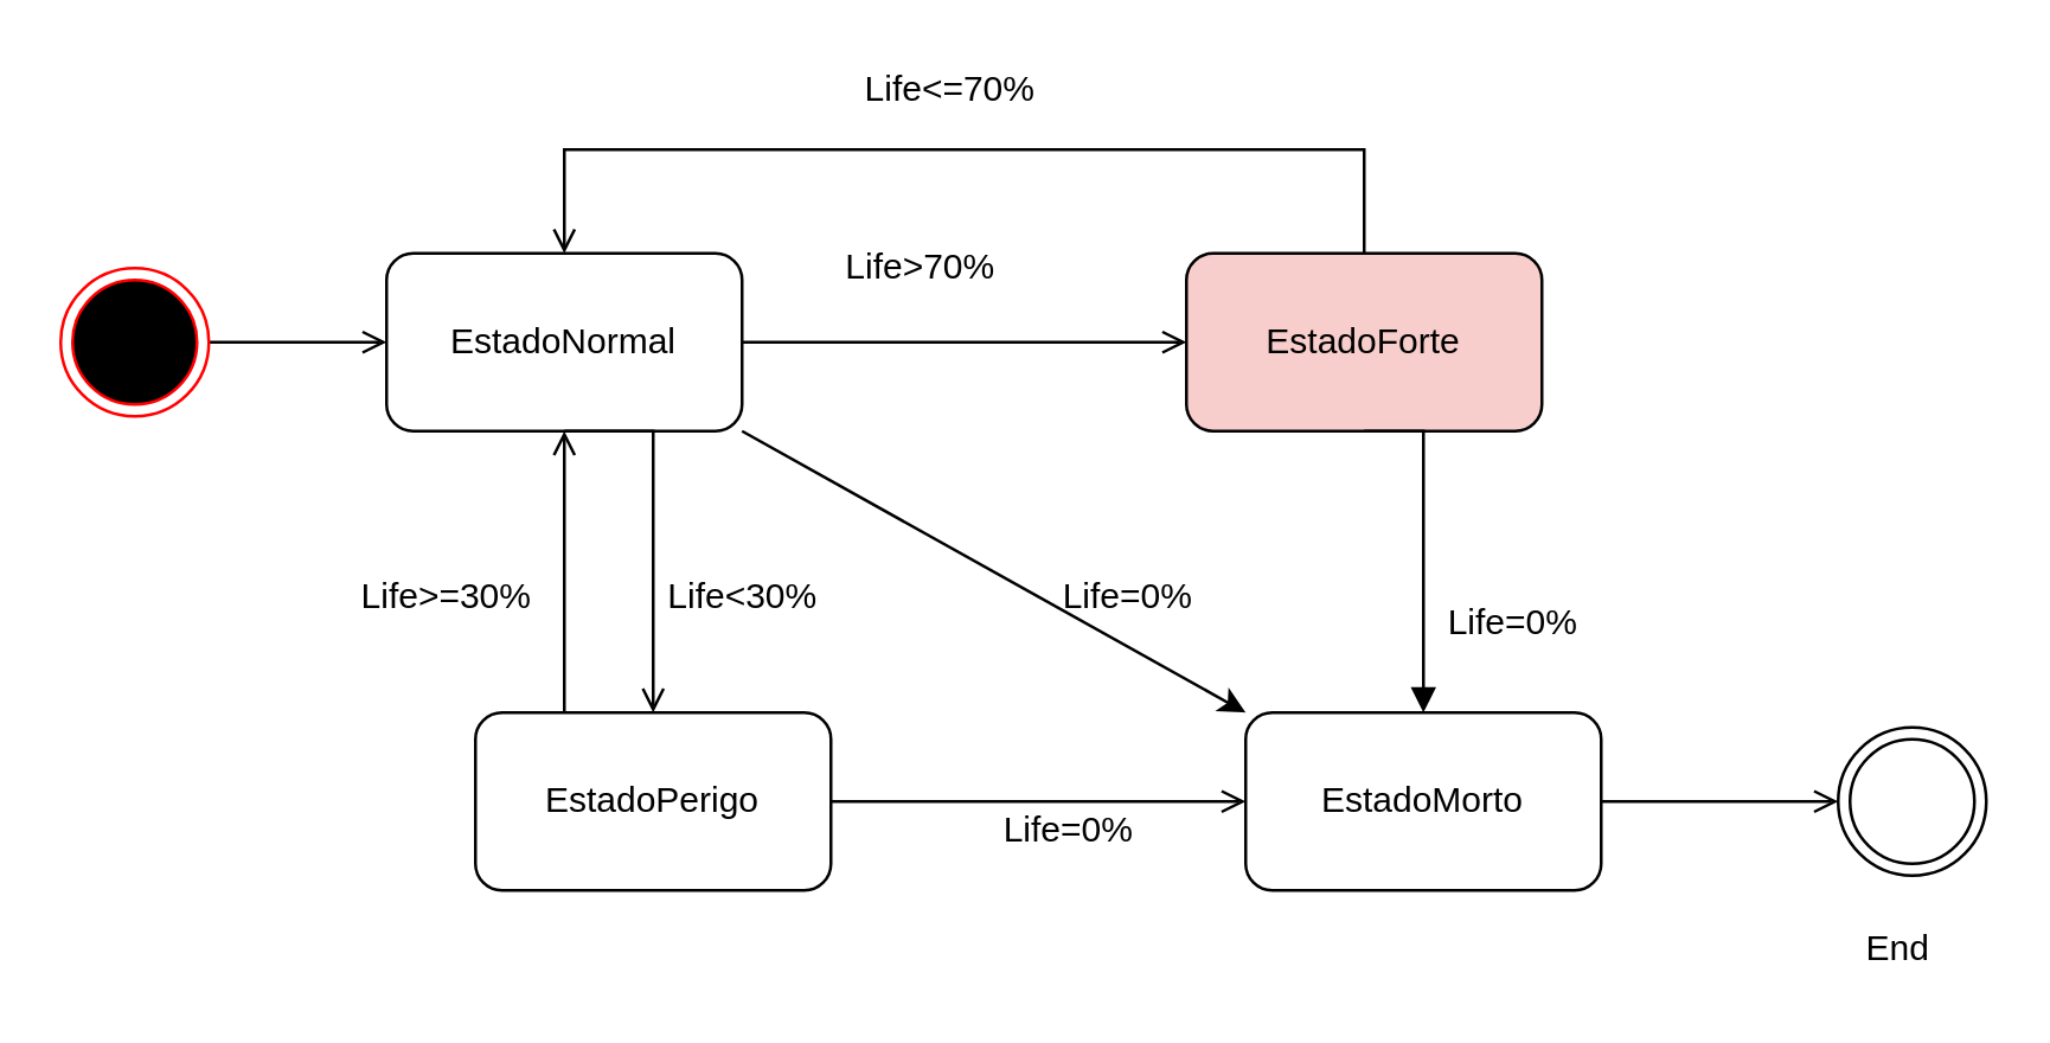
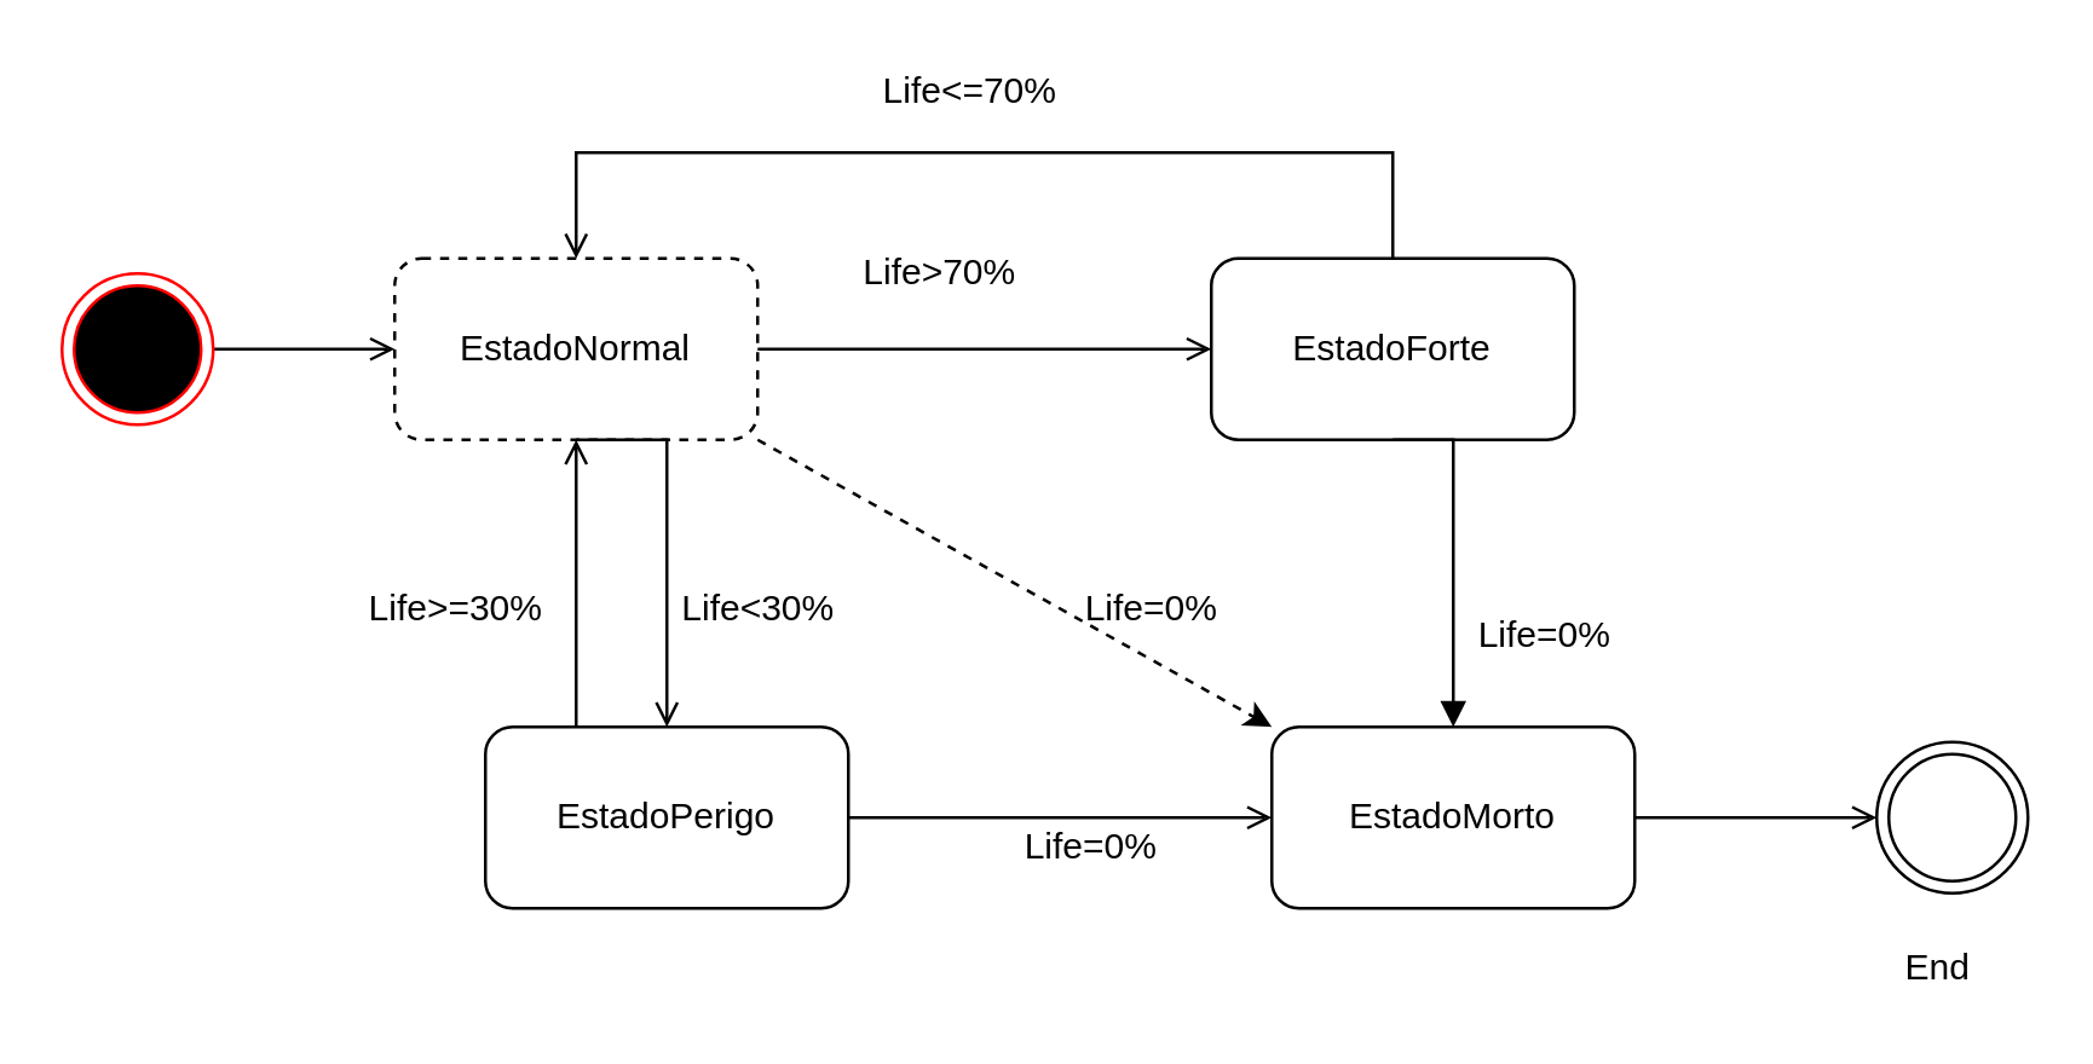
- <mxCell id="6" value="EstadoNormal" style="rounded=1;whiteSpace=wrap;html=1;" parent="1" vertex="1"><mxGeometry x="130" y="85" width="120" height="60" as="geometry" /></mxCell>
+ <mxCell id="6" value="EstadoNormal" style="rounded=1;whiteSpace=wrap;html=1;dashed=1;" parent="1" vertex="1"><mxGeometry x="130" y="85" width="120" height="60" as="geometry" /></mxCell>
- <mxCell id="11" value="EstadoForte" style="rounded=1;whiteSpace=wrap;html=1;fillColor=#f8cecc;" parent="1" vertex="1"><mxGeometry x="400" y="85" width="120" height="60" as="geometry" /></mxCell>
+ <mxCell id="11" value="EstadoForte" style="rounded=1;whiteSpace=wrap;html=1;" parent="1" vertex="1"><mxGeometry x="400" y="85" width="120" height="60" as="geometry" /></mxCell>
- <mxCell id="22" value="" style="endArrow=classic;html=1;rounded=0;exitX=1;exitY=1;exitDx=0;exitDy=0;entryX=0;entryY=0;entryDx=0;entryDy=0;" parent="1" source="6" target="10" edge="1"><mxGeometry width="50" height="50" relative="1" as="geometry"><mxPoint x="300" y="240" as="sourcePoint" /><mxPoint x="350" y="190" as="targetPoint" /></mxGeometry></mxCell>
+ <mxCell id="22" value="" style="endArrow=classic;html=1;rounded=0;exitX=1;exitY=1;exitDx=0;exitDy=0;entryX=0;entryY=0;entryDx=0;entryDy=0;dashed=1;" parent="1" source="6" target="10" edge="1"><mxGeometry width="50" height="50" relative="1" as="geometry"><mxPoint x="300" y="240" as="sourcePoint" /><mxPoint x="350" y="190" as="targetPoint" /></mxGeometry></mxCell>
